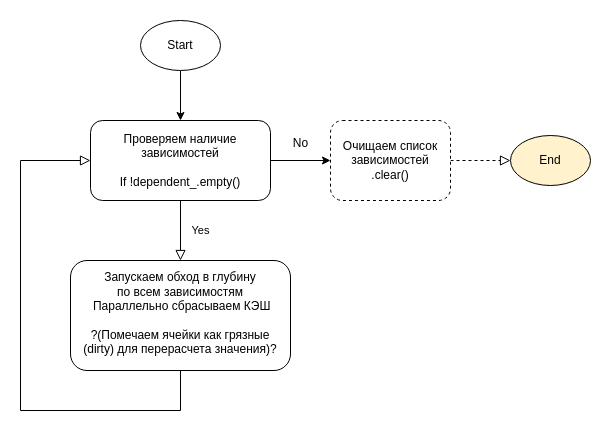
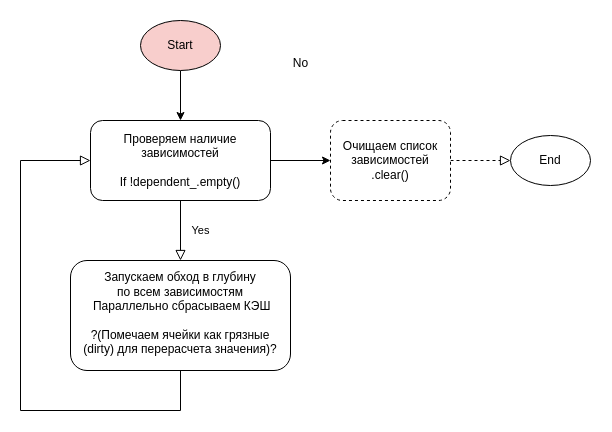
- <mxCell id="7" value="Start" style="ellipse;whiteSpace=wrap;html=1;rounded=1;glass=0;strokeWidth=1;shadow=0;" vertex="1" parent="1"><mxGeometry x="140" y="20" width="80" height="50" as="geometry" /></mxCell>
+ <mxCell id="7" value="Start" style="ellipse;whiteSpace=wrap;html=1;rounded=1;glass=0;strokeWidth=1;shadow=0;fillColor=#f8cecc;" vertex="1" parent="1"><mxGeometry x="140" y="20" width="80" height="50" as="geometry" /></mxCell>
- <mxCell id="12" value="No" style="text;html=1;align=center;verticalAlign=middle;resizable=0;points=[];autosize=1;strokeColor=none;fillColor=none;" vertex="1" parent="1"><mxGeometry x="280" y="128" width="40" height="30" as="geometry" /></mxCell>
+ <mxCell id="12" value="No" style="text;html=1;align=center;verticalAlign=middle;resizable=0;points=[];autosize=1;strokeColor=none;fillColor=none;" vertex="1" parent="1"><mxGeometry x="280" y="48" width="40" height="30" as="geometry" /></mxCell>
- <mxCell id="8" value="End" style="ellipse;whiteSpace=wrap;html=1;rounded=1;glass=0;strokeWidth=1;shadow=0;fillColor=#fff2cc;" vertex="1" parent="1"><mxGeometry x="510" y="135" width="80" height="50" as="geometry" /></mxCell>
+ <mxCell id="8" value="End" style="ellipse;whiteSpace=wrap;html=1;rounded=1;glass=0;strokeWidth=1;shadow=0;" vertex="1" parent="1"><mxGeometry x="510" y="135" width="80" height="50" as="geometry" /></mxCell>
